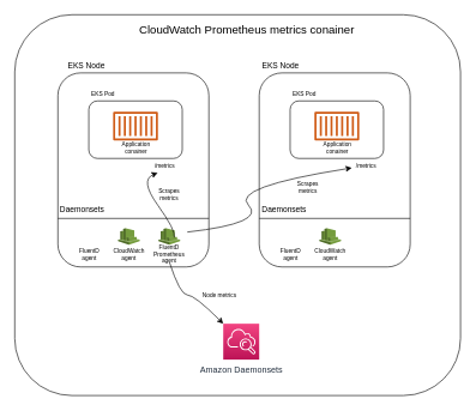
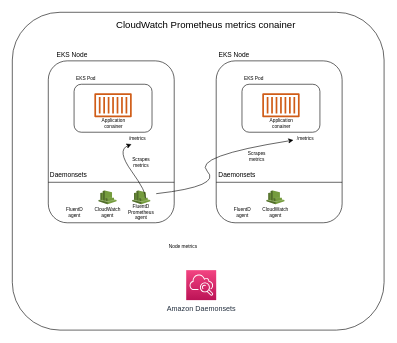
- <mxCell id="32" value="" style="curved=1;endArrow=classic;html=1;exitX=0.5;exitY=1;exitDx=0;exitDy=0;" parent="1" source="11" target="3" edge="1"><mxGeometry width="50" height="50" relative="1" as="geometry"><mxPoint x="190" y="460" as="sourcePoint" /><mxPoint x="240" y="410" as="targetPoint" /><Array as="points"><mxPoint x="250" y="410" /><mxPoint x="270" y="410" /></Array></mxGeometry></mxCell>
